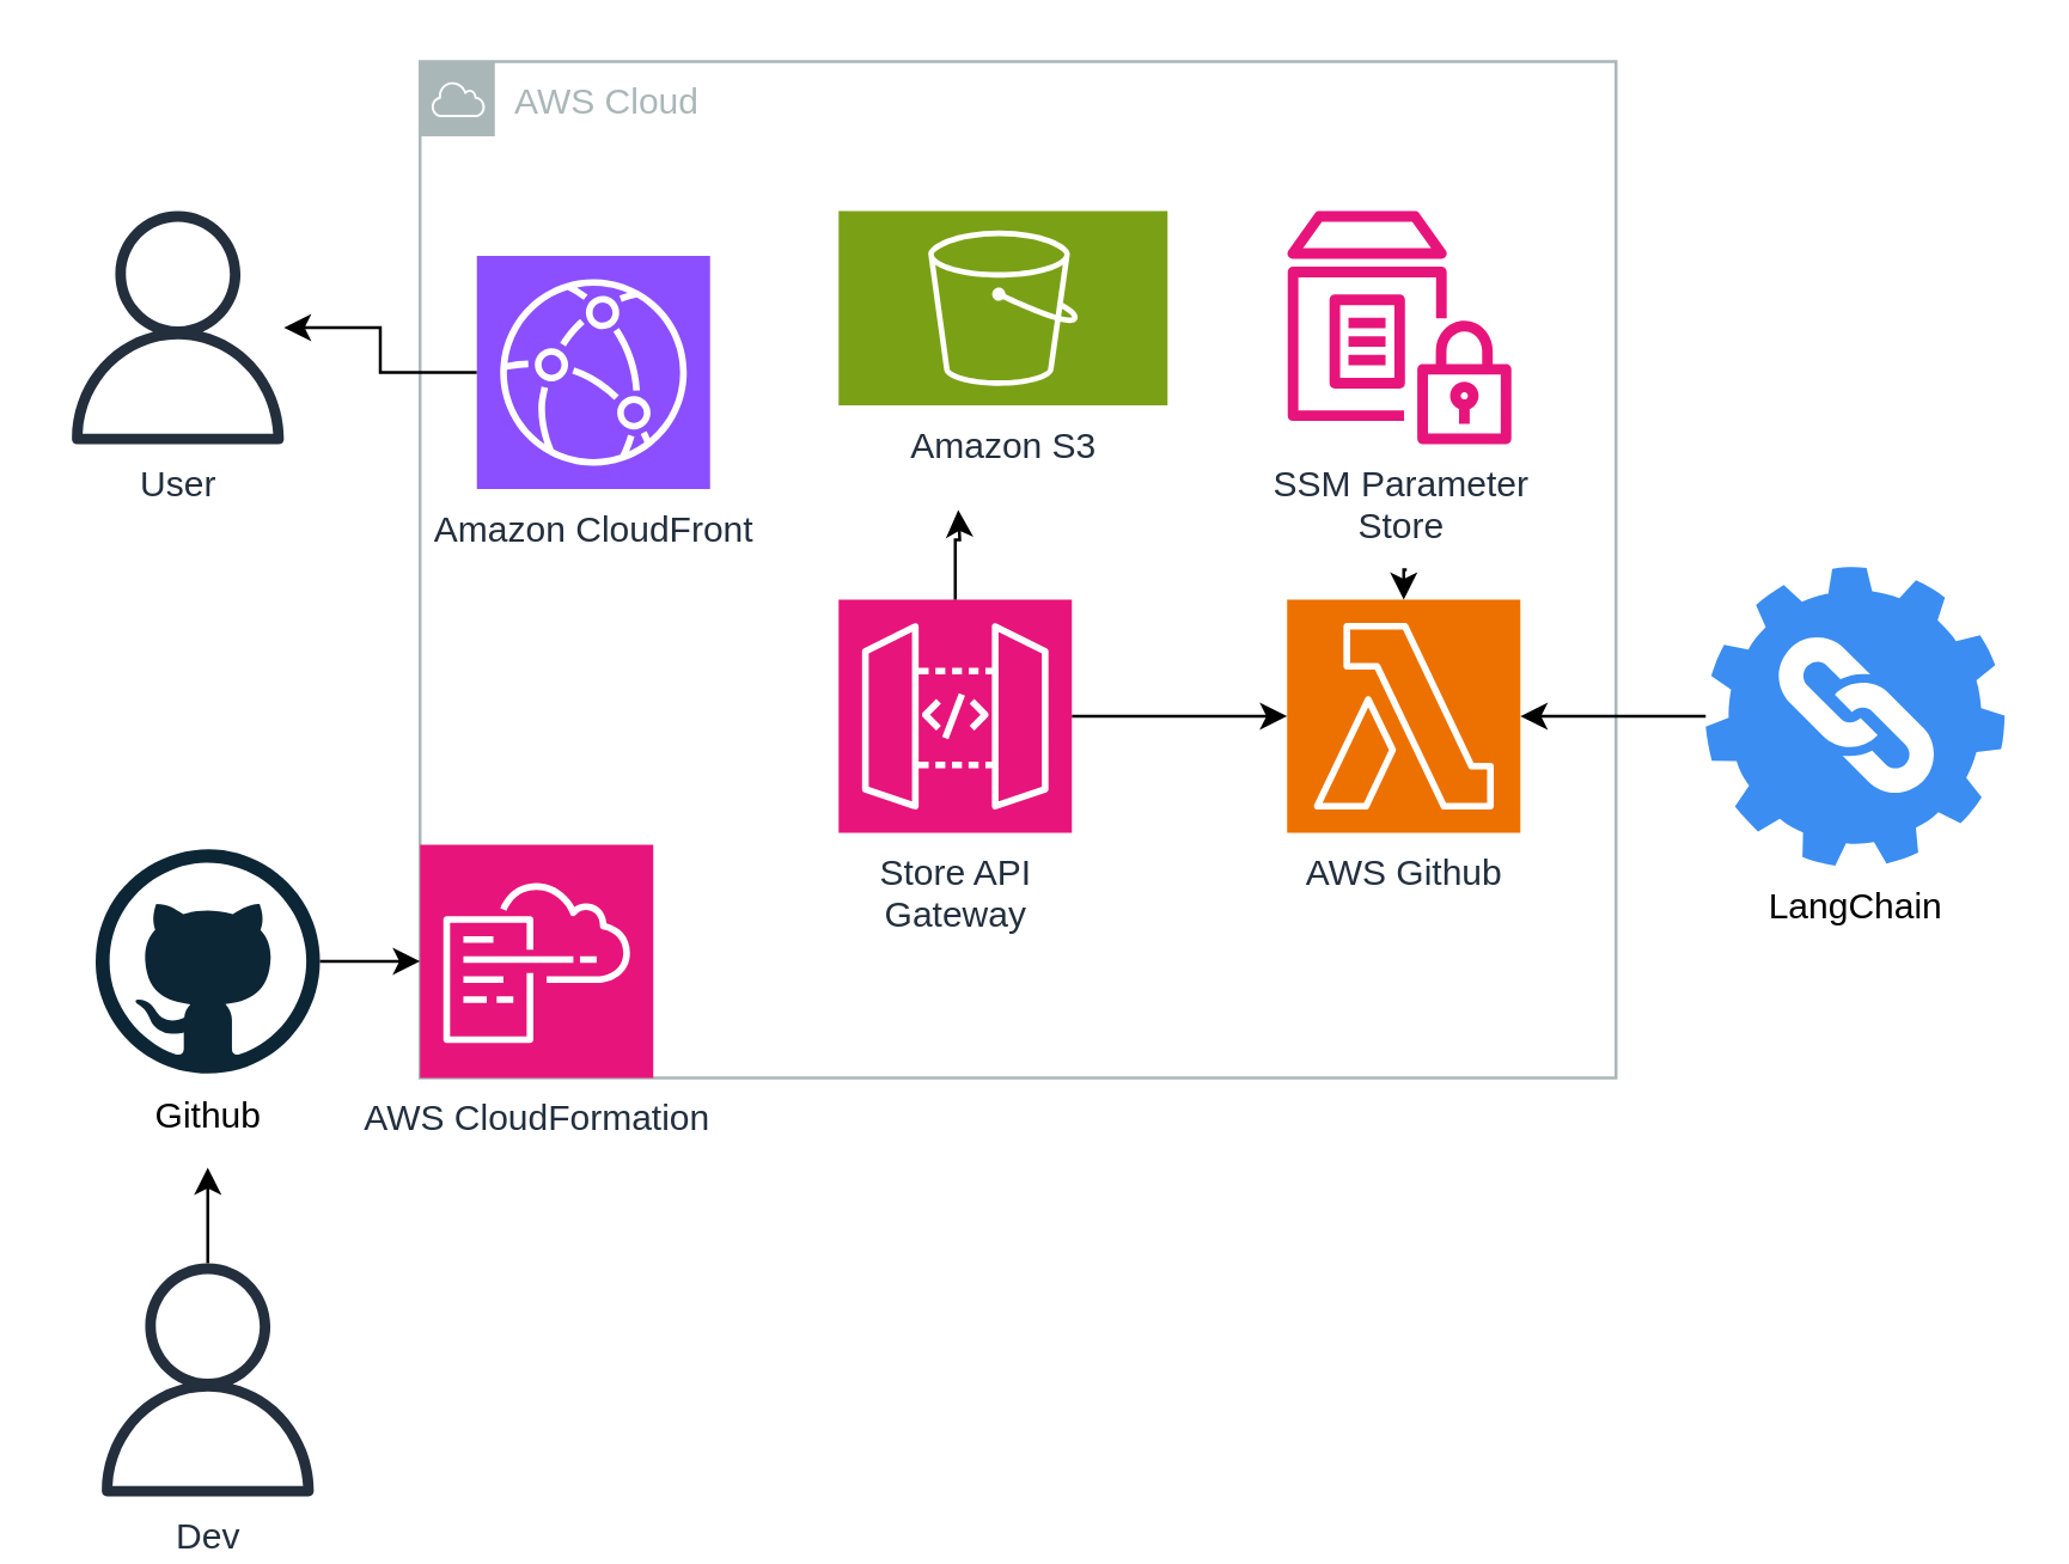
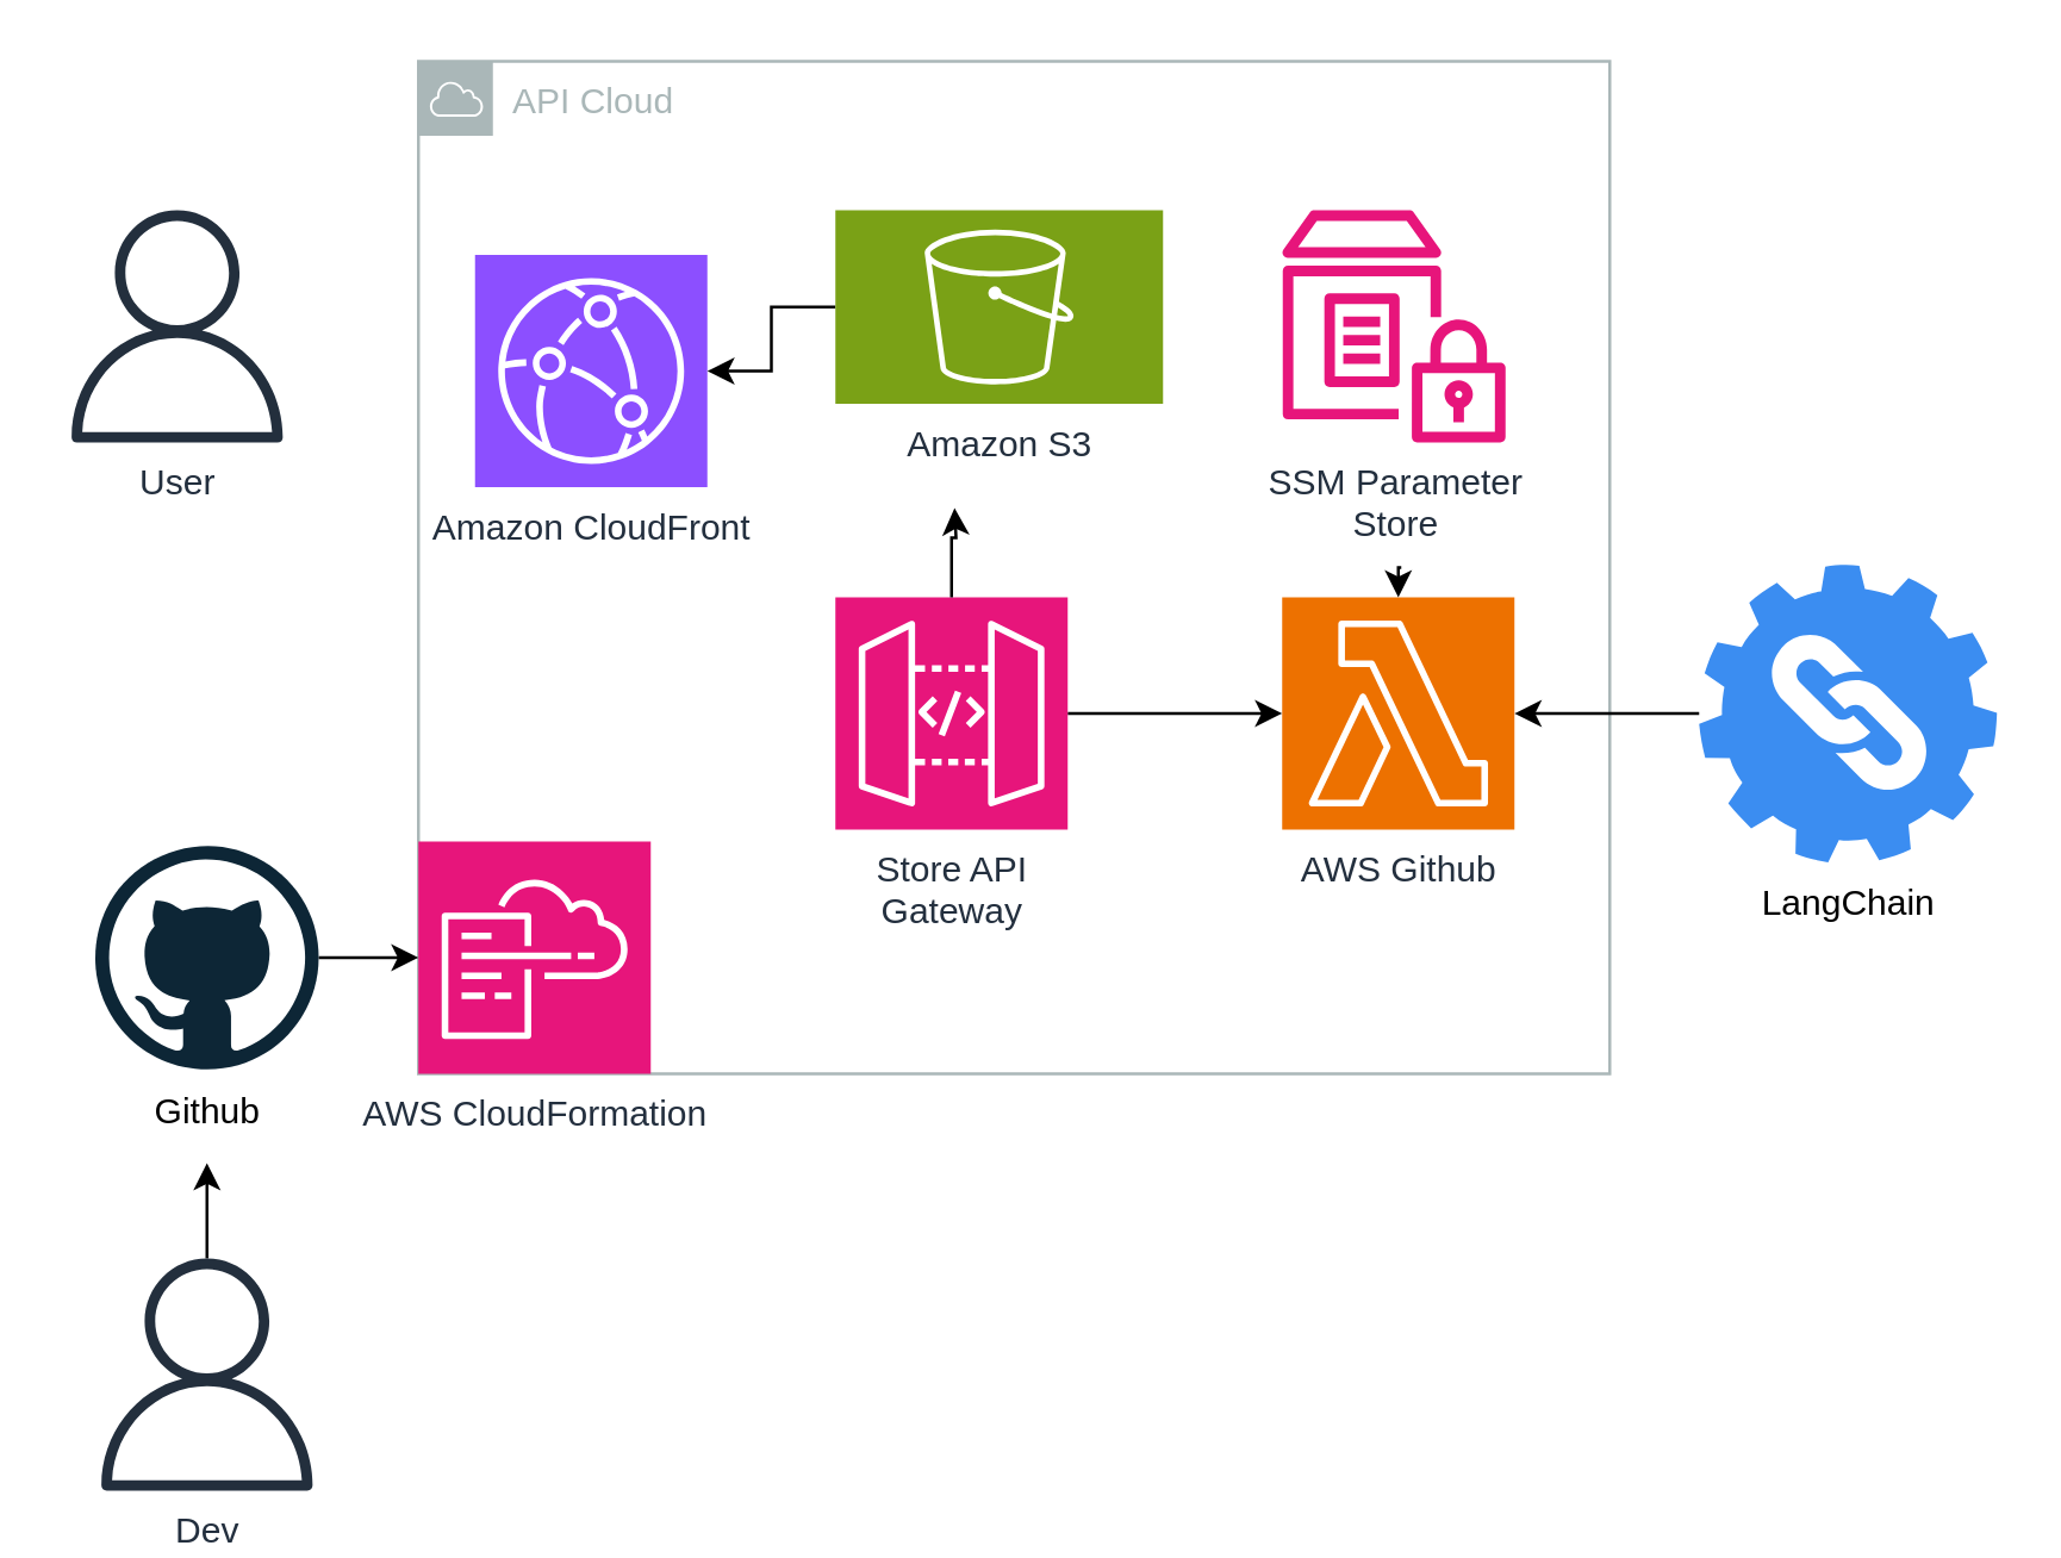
- <mxCell id="2" value="AWS Cloud" style="sketch=0;outlineConnect=0;gradientColor=none;html=1;whiteSpace=wrap;fontSize=12;fontStyle=0;shape=mxgraph.aws4.group;grIcon=mxgraph.aws4.group_aws_cloud;strokeColor=#AAB7B8;fillColor=none;verticalAlign=top;align=left;spacingLeft=30;fontColor=#AAB7B8;dashed=0;" vertex="1" parent="1"><mxGeometry x="140" y="20" width="400" height="340" as="geometry" /></mxCell>
+ <mxCell id="2" value="API Cloud" style="sketch=0;outlineConnect=0;gradientColor=none;html=1;whiteSpace=wrap;fontSize=12;fontStyle=0;shape=mxgraph.aws4.group;grIcon=mxgraph.aws4.group_aws_cloud;strokeColor=#AAB7B8;fillColor=none;verticalAlign=top;align=left;spacingLeft=30;fontColor=#AAB7B8;dashed=0;" vertex="1" parent="1"><mxGeometry x="140" y="20" width="400" height="340" as="geometry" /></mxCell>
+ <mxCell id="3" style="edgeStyle=orthogonalEdgeStyle;rounded=0;orthogonalLoop=1;jettySize=auto;html=1;" edge="1" parent="1" source="4" target="6"><mxGeometry relative="1" as="geometry" /></mxCell>
- <mxCell id="5" style="edgeStyle=orthogonalEdgeStyle;rounded=0;orthogonalLoop=1;jettySize=auto;html=1;" edge="1" parent="1" source="6" target="18"><mxGeometry relative="1" as="geometry" /></mxCell>
